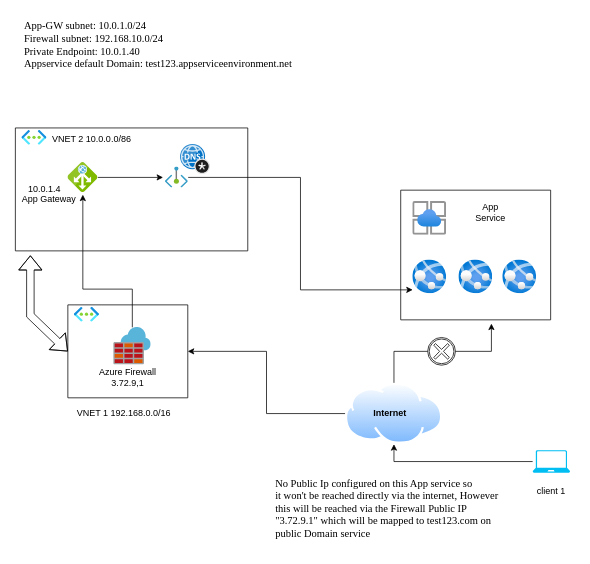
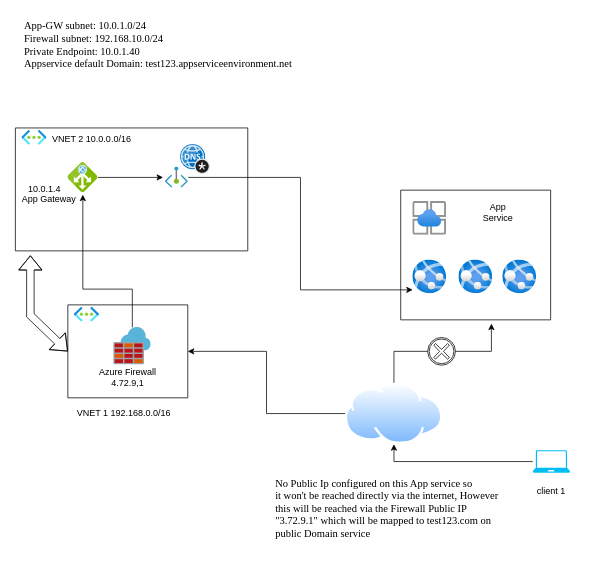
- <mxCell id="13" value="VNET 2 10.0.0.0/86" style="text;html=1;align=center;verticalAlign=middle;whiteSpace=wrap;rounded=0;" parent="6" vertex="1"><mxGeometry x="42" width="120" height="30" as="geometry" /></mxCell>
+ <mxCell id="13" value="VNET 2 10.0.0.0/16" style="text;html=1;align=center;verticalAlign=middle;whiteSpace=wrap;rounded=0;" parent="6" vertex="1"><mxGeometry x="42" width="120" height="30" as="geometry" /></mxCell>
- <mxCell id="20" value="App Service" style="text;strokeColor=none;align=center;fillColor=none;html=1;verticalAlign=middle;whiteSpace=wrap;rounded=0;" parent="15" vertex="1"><mxGeometry x="90" y="15" width="60" height="30" as="geometry" /></mxCell>
+ <mxCell id="20" value="App Service" style="text;strokeColor=none;align=center;fillColor=none;html=1;verticalAlign=middle;whiteSpace=wrap;rounded=0;" parent="15" vertex="1"><mxGeometry x="100" y="15" width="60" height="30" as="geometry" /></mxCell>
- <mxCell id="5" value="Azure Firewall&lt;div&gt;3.72.9,1&lt;/div&gt;" style="text;html=1;align=center;verticalAlign=middle;whiteSpace=wrap;rounded=0;" parent="2" vertex="1"><mxGeometry x="25" y="74" width="110" height="46" as="geometry" /></mxCell>
+ <mxCell id="5" value="Azure Firewall&lt;div&gt;4.72.9,1&lt;/div&gt;" style="text;html=1;align=center;verticalAlign=middle;whiteSpace=wrap;rounded=0;" parent="2" vertex="1"><mxGeometry x="25" y="74" width="110" height="46" as="geometry" /></mxCell>
- <mxCell id="30" value="&lt;b&gt;Internet&lt;/b&gt;" style="text;html=1;align=center;verticalAlign=middle;whiteSpace=wrap;rounded=0;" vertex="1" parent="1"><mxGeometry x="490" y="535.95" width="60" height="30" as="geometry" /></mxCell>
